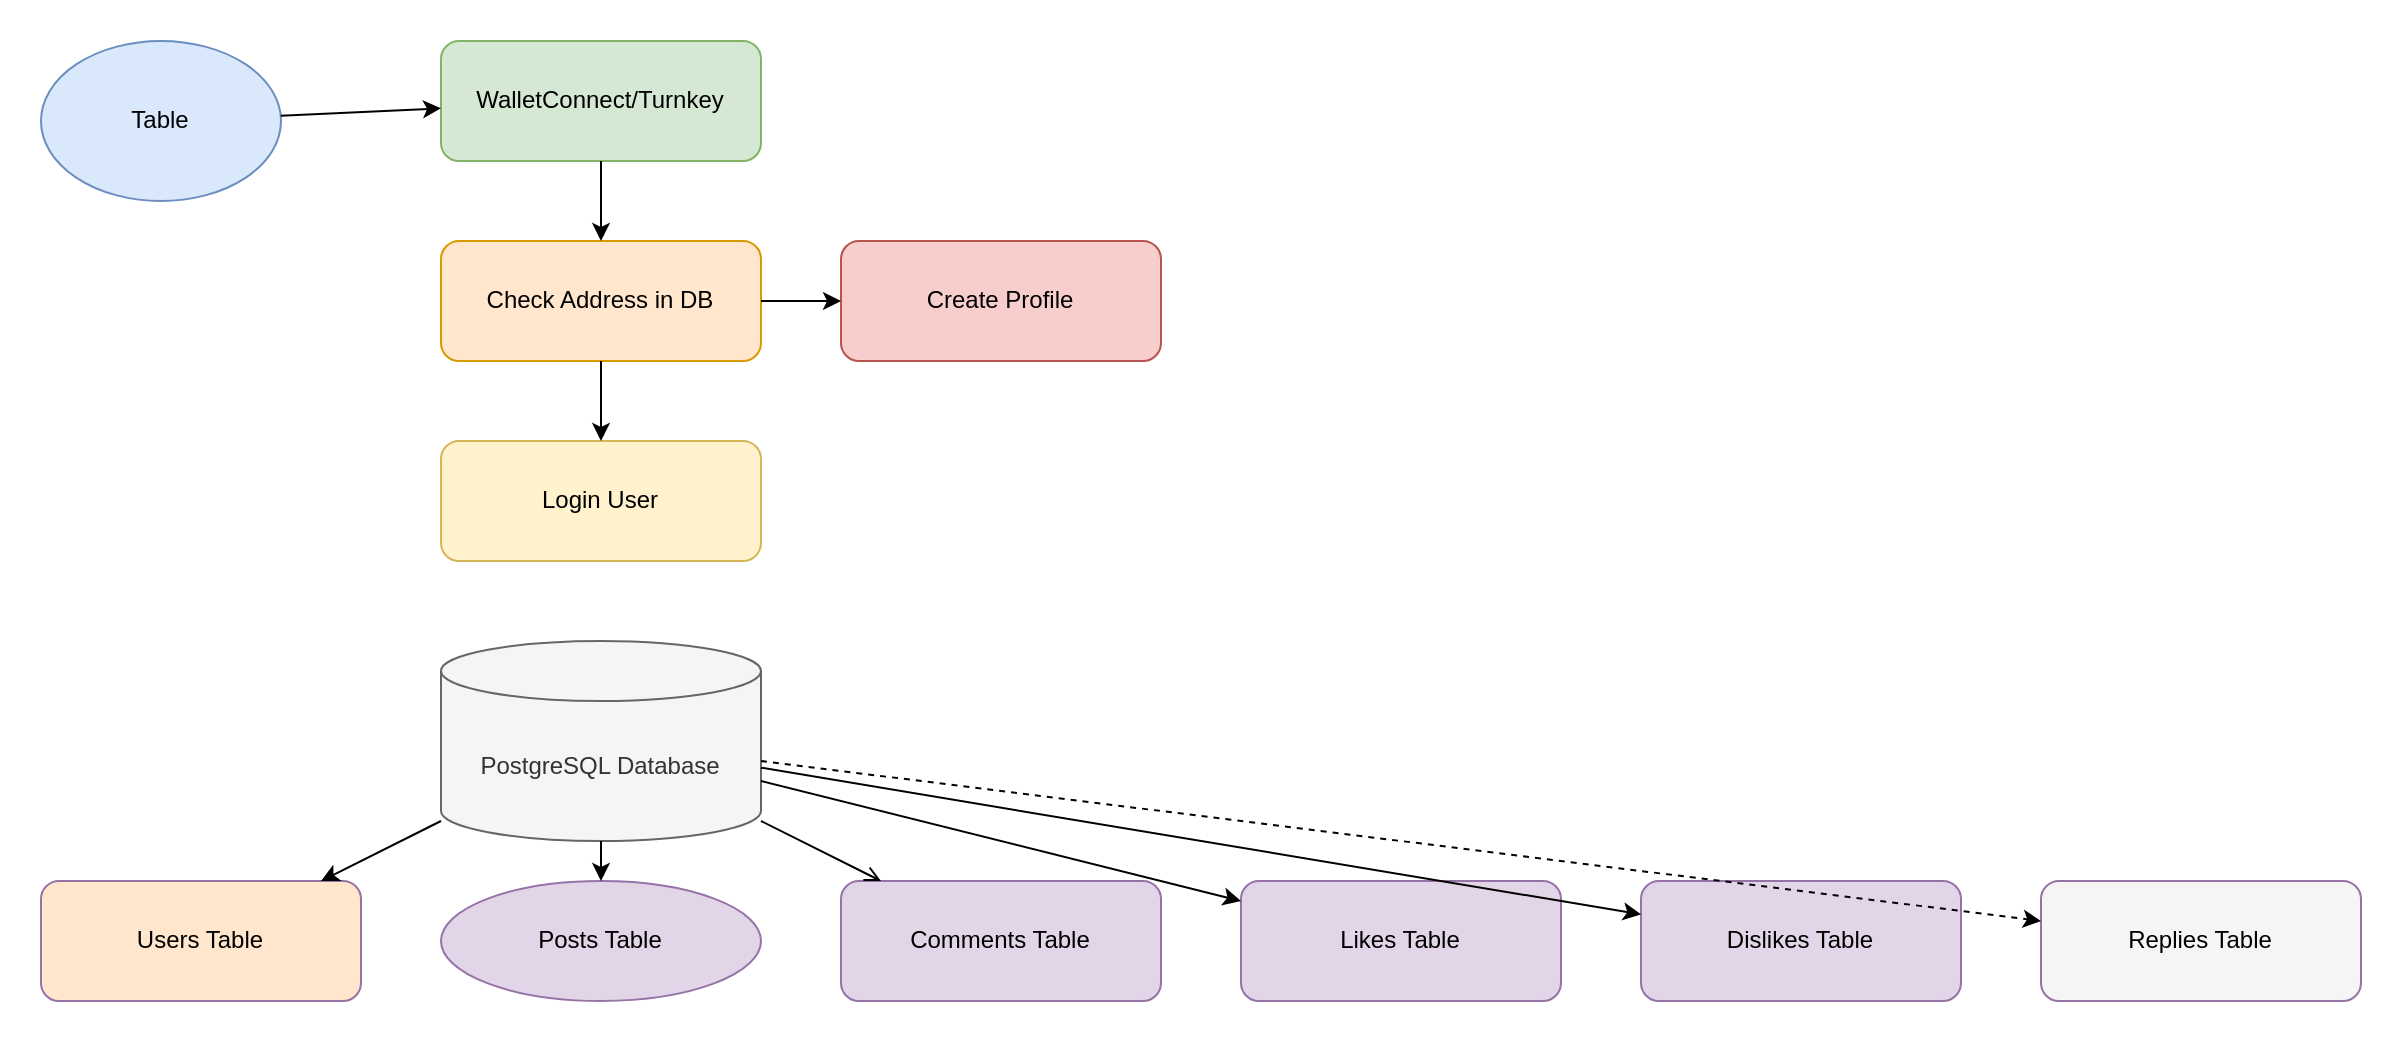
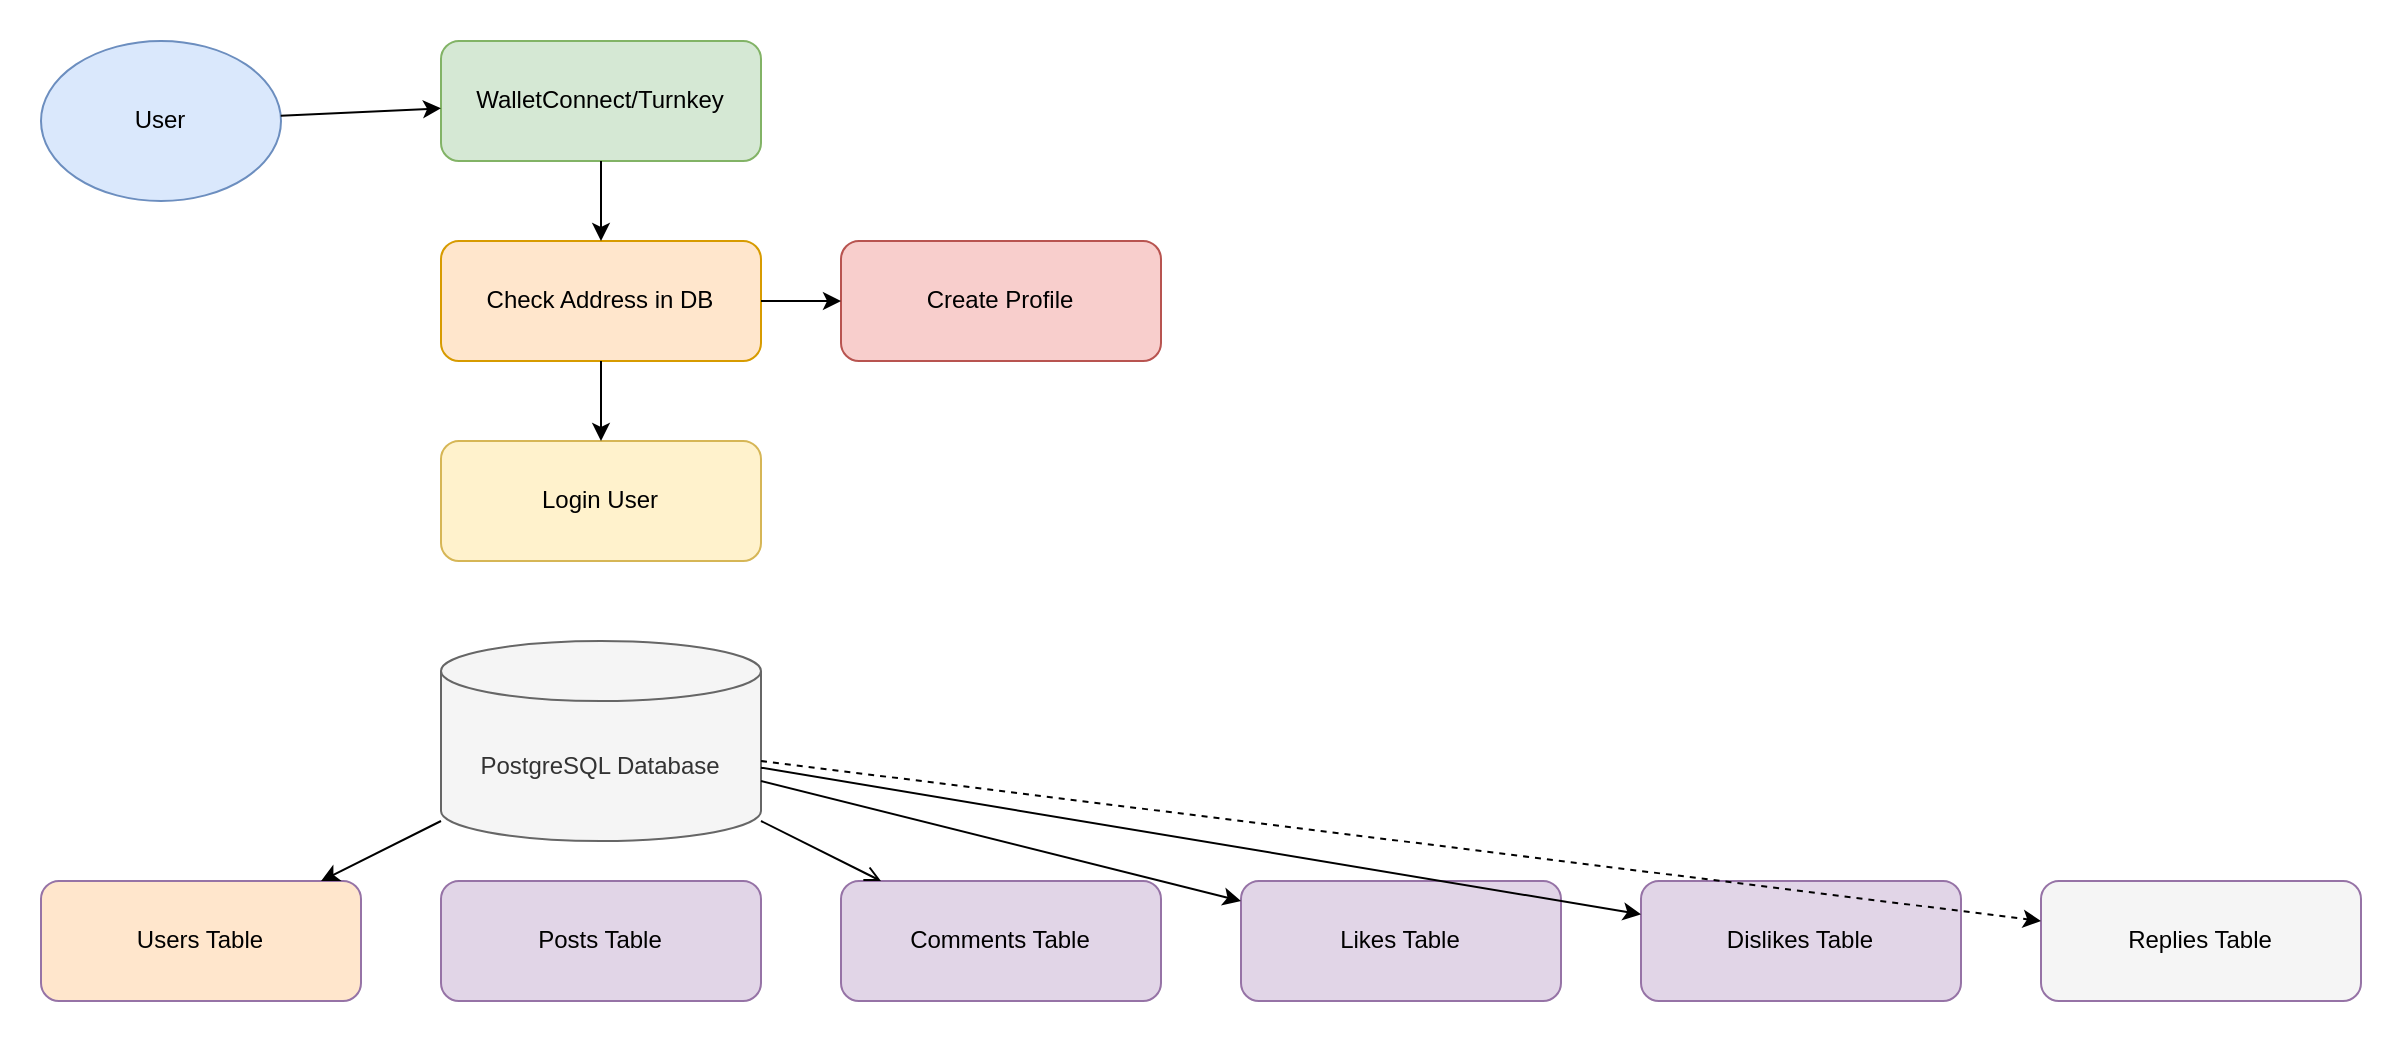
- <mxCell id="2" value="Table" style="ellipse;whiteSpace=wrap;html=1;fillColor=#dae8fc;strokeColor=#6c8ebf;" parent="1" vertex="1"><mxGeometry x="20" y="20" width="120" height="80" as="geometry" /></mxCell>
+ <mxCell id="2" value="User" style="ellipse;whiteSpace=wrap;html=1;fillColor=#dae8fc;strokeColor=#6c8ebf;" parent="1" vertex="1"><mxGeometry x="20" y="20" width="120" height="80" as="geometry" /></mxCell>
- <mxCell id="19" value="" style="endArrow=classic;html=1;" parent="1" source="11" target="13" edge="1"><mxGeometry width="50" height="50" relative="1" as="geometry" /></mxCell>
- <mxCell id="13" value="Posts Table" style="ellipse;whiteSpace=wrap;html=1;fillColor=#e1d5e7;strokeColor=#9673a6;" parent="1" vertex="1"><mxGeometry x="220" y="440" width="160" height="60" as="geometry" /></mxCell>
+ <mxCell id="13" value="Posts Table" style="rounded=1;whiteSpace=wrap;html=1;fillColor=#e1d5e7;strokeColor=#9673a6;" parent="1" vertex="1"><mxGeometry x="220" y="440" width="160" height="60" as="geometry" /></mxCell>
